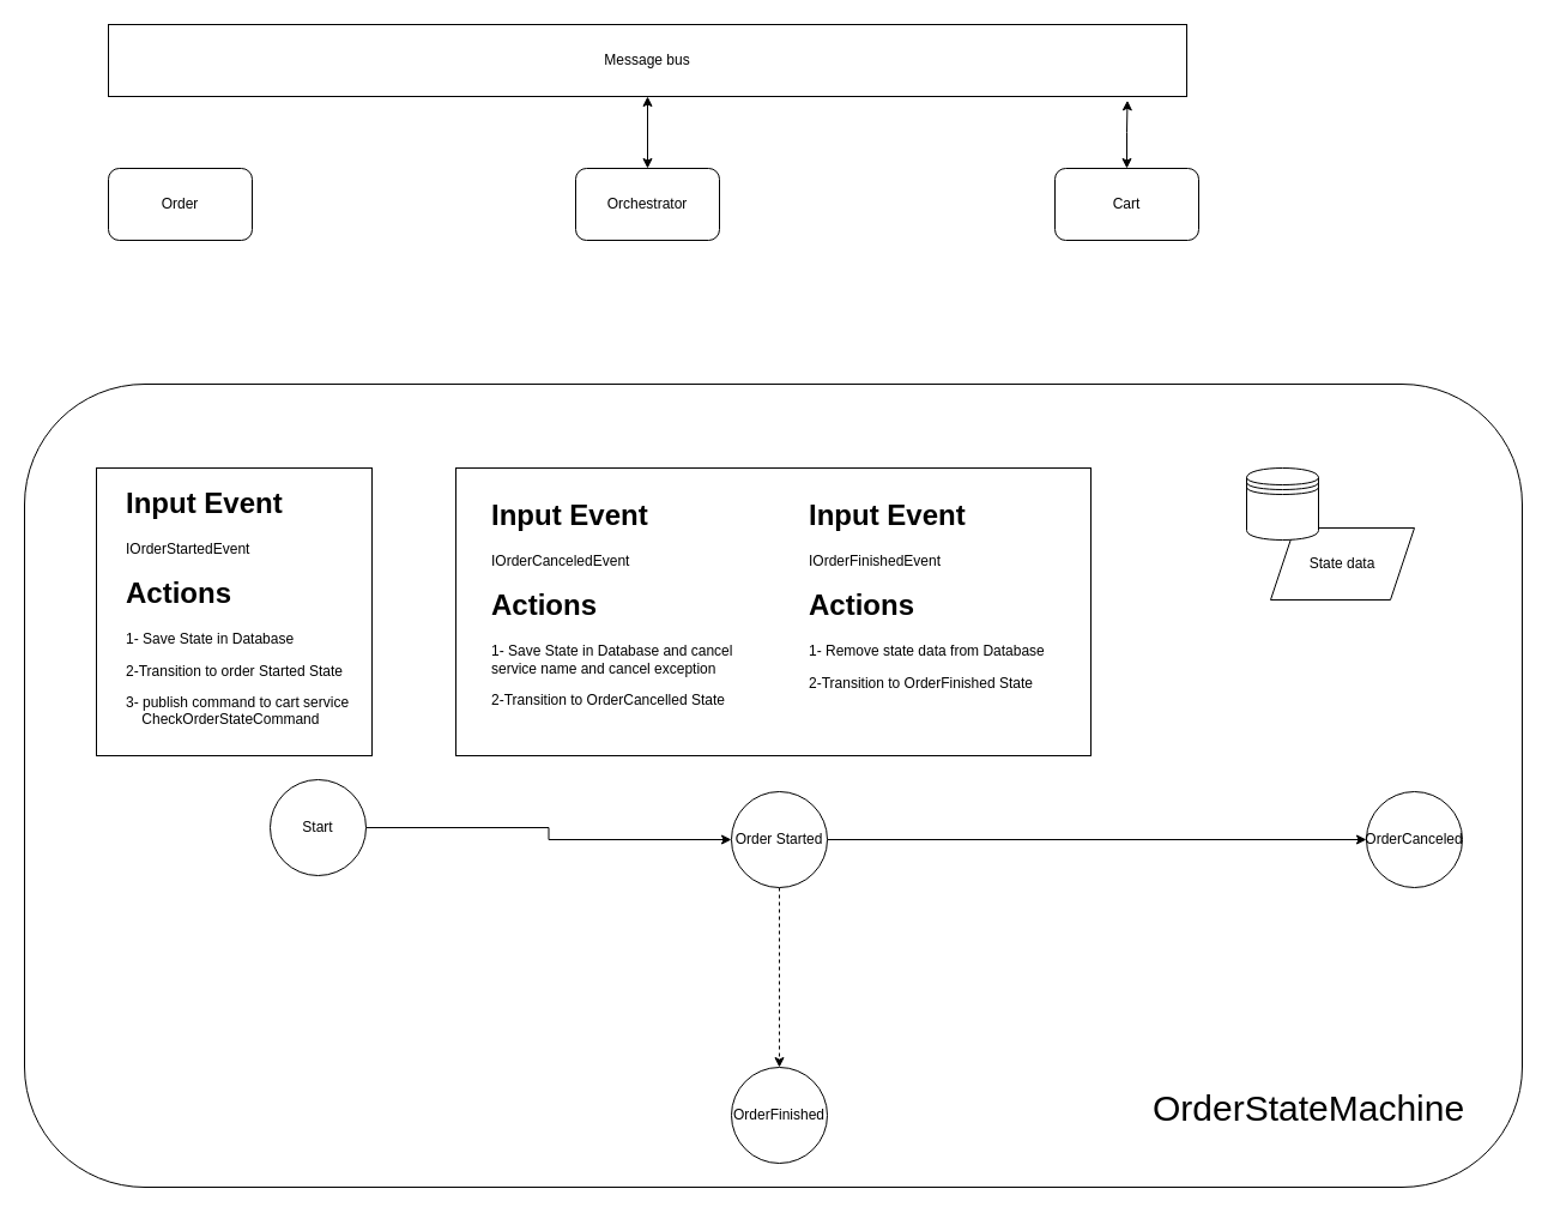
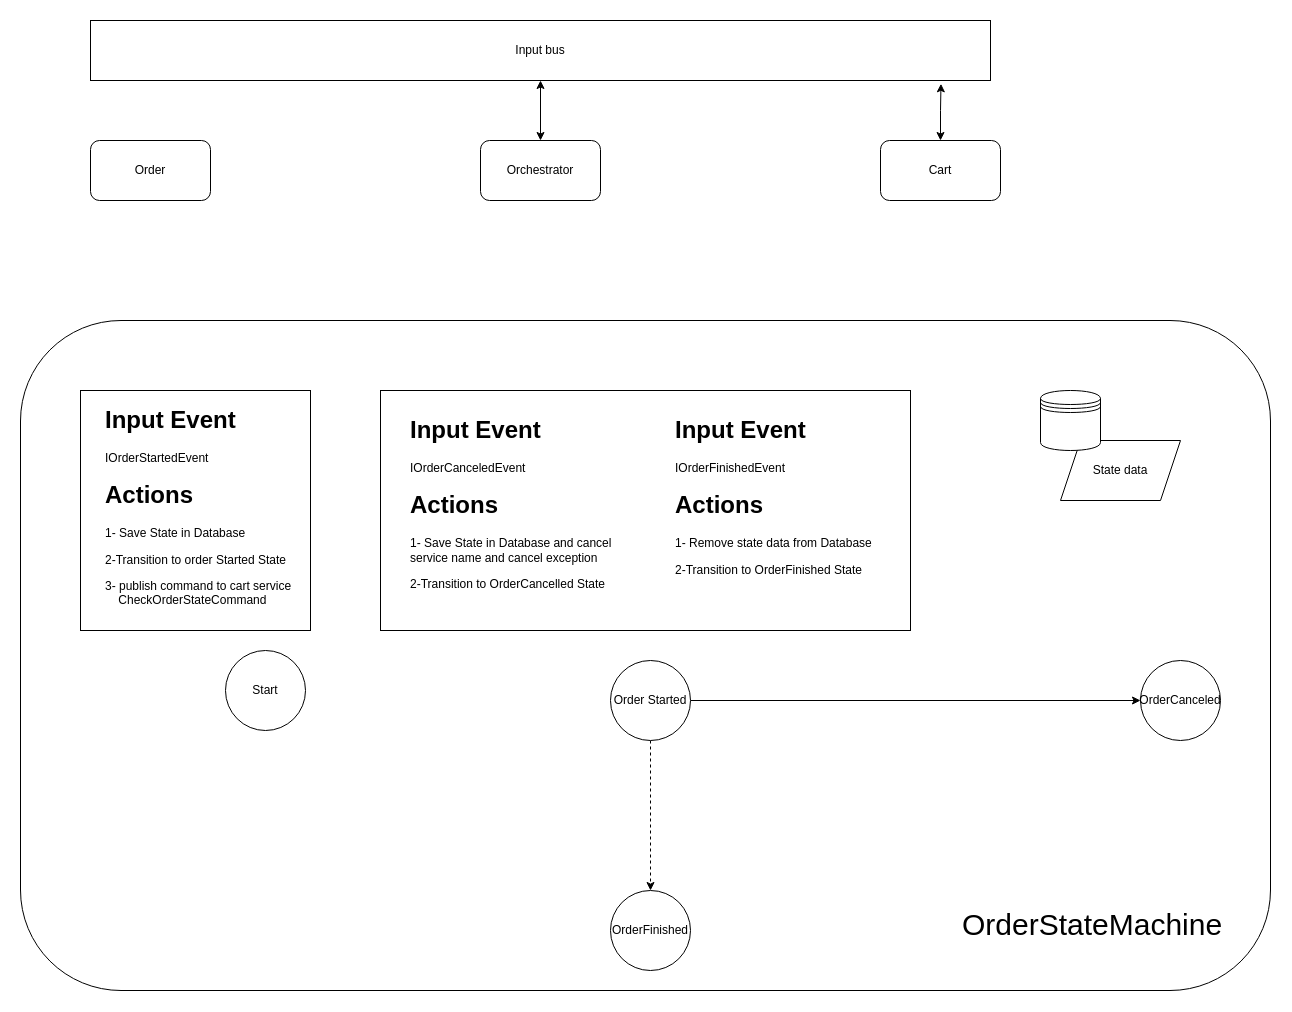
- <mxCell id="9" value="Message bus" style="rounded=0;whiteSpace=wrap;html=1;" vertex="1" parent="1"><mxGeometry x="90" y="20" width="900" height="60" as="geometry" /></mxCell>
+ <mxCell id="9" value="Input bus" style="rounded=0;whiteSpace=wrap;html=1;" vertex="1" parent="1"><mxGeometry x="90" y="20" width="900" height="60" as="geometry" /></mxCell>
- <mxCell id="15" style="edgeStyle=orthogonalEdgeStyle;rounded=0;orthogonalLoop=1;jettySize=auto;html=1;entryX=0;entryY=0.5;entryDx=0;entryDy=0;" edge="1" parent="1" source="16" target="12"><mxGeometry relative="1" as="geometry" /></mxCell>
